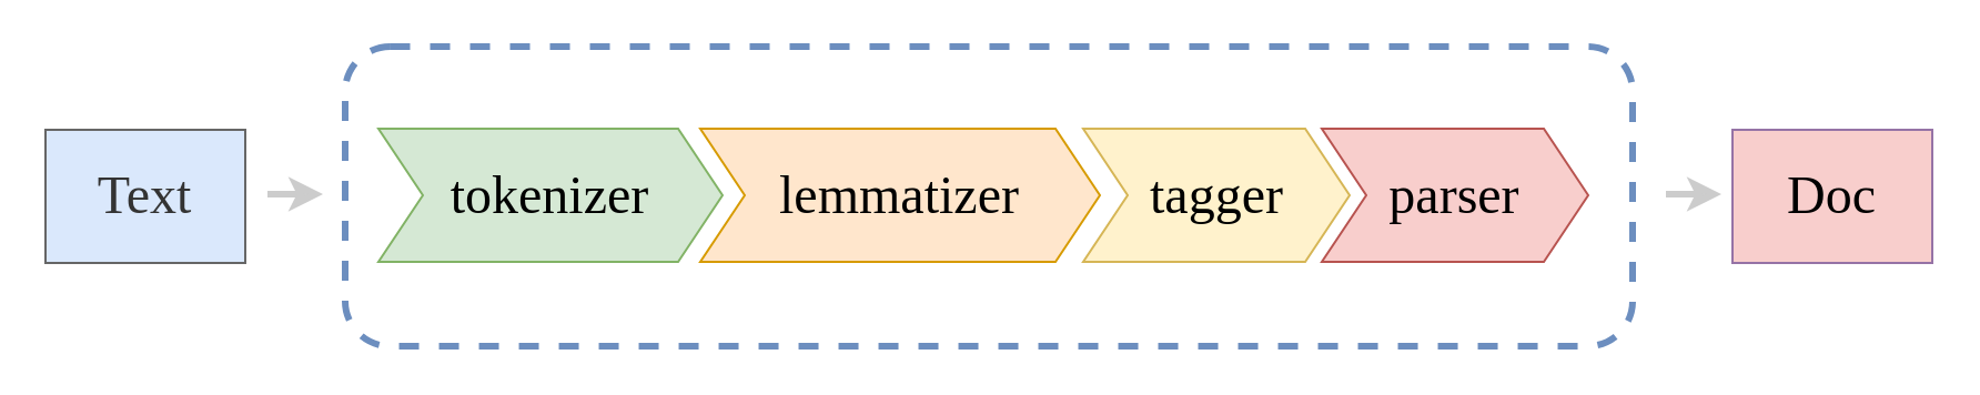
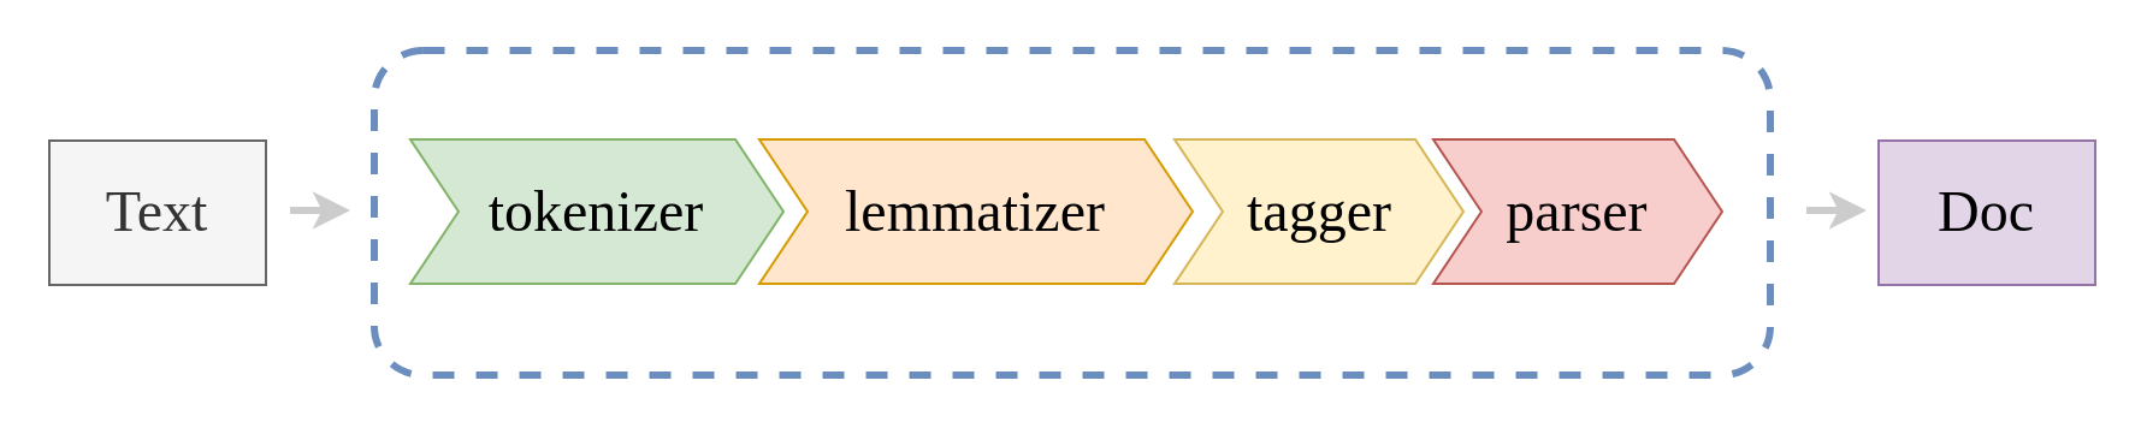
- <mxCell id="4" value="&lt;font style=&quot;font-size: 24px;&quot;&gt;Text&lt;/font&gt;" style="rounded=0;whiteSpace=wrap;html=1;fillColor=#dae8fc;strokeColor=#666666;fontColor=#333333;aspect=fixed;fontSize=24;fontFamily=Verdana;" parent="1" vertex="1"><mxGeometry x="20" y="58" width="90" height="60" as="geometry" /></mxCell>
+ <mxCell id="4" value="&lt;font style=&quot;font-size: 24px;&quot;&gt;Text&lt;/font&gt;" style="rounded=0;whiteSpace=wrap;html=1;fillColor=#f5f5f5;strokeColor=#666666;fontColor=#333333;aspect=fixed;fontSize=24;fontFamily=Verdana;" parent="1" vertex="1"><mxGeometry x="20" y="58" width="90" height="60" as="geometry" /></mxCell>
- <mxCell id="10" value="&lt;font style=&quot;font-size: 24px;&quot;&gt;Doc&lt;/font&gt;" style="rounded=0;whiteSpace=wrap;html=1;fillColor=#f8cecc;strokeColor=#9673a6;aspect=fixed;fontSize=24;fontFamily=Verdana;" parent="1" vertex="1"><mxGeometry x="780" y="58" width="90" height="60" as="geometry" /></mxCell>
+ <mxCell id="10" value="&lt;font style=&quot;font-size: 24px;&quot;&gt;Doc&lt;/font&gt;" style="rounded=0;whiteSpace=wrap;html=1;fillColor=#e1d5e7;strokeColor=#9673a6;aspect=fixed;fontSize=24;fontFamily=Verdana;" parent="1" vertex="1"><mxGeometry x="780" y="58" width="90" height="60" as="geometry" /></mxCell>
